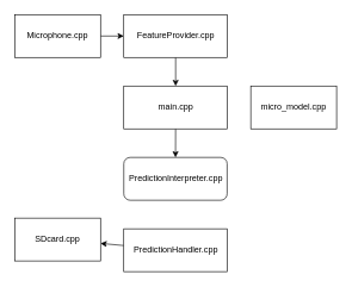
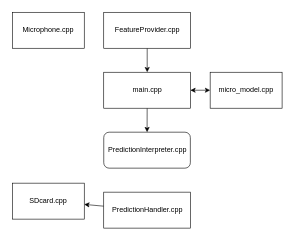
- <mxCell id="2" value="" style="edgeStyle=none;html=1;" edge="1" parent="1" source="3" target="11"><mxGeometry relative="1" as="geometry" /></mxCell>
+ <mxCell id="13" value="" style="endArrow=classic;startArrow=classic;html=1;entryX=0;entryY=0.5;entryDx=0;entryDy=0;exitX=1;exitY=0.5;exitDx=0;exitDy=0;" edge="1" parent="1" source="12" target="9"><mxGeometry width="50" height="50" relative="1" as="geometry"><mxPoint x="197" y="179" as="sourcePoint" /><mxPoint x="247" y="129" as="targetPoint" /></mxGeometry></mxCell>
